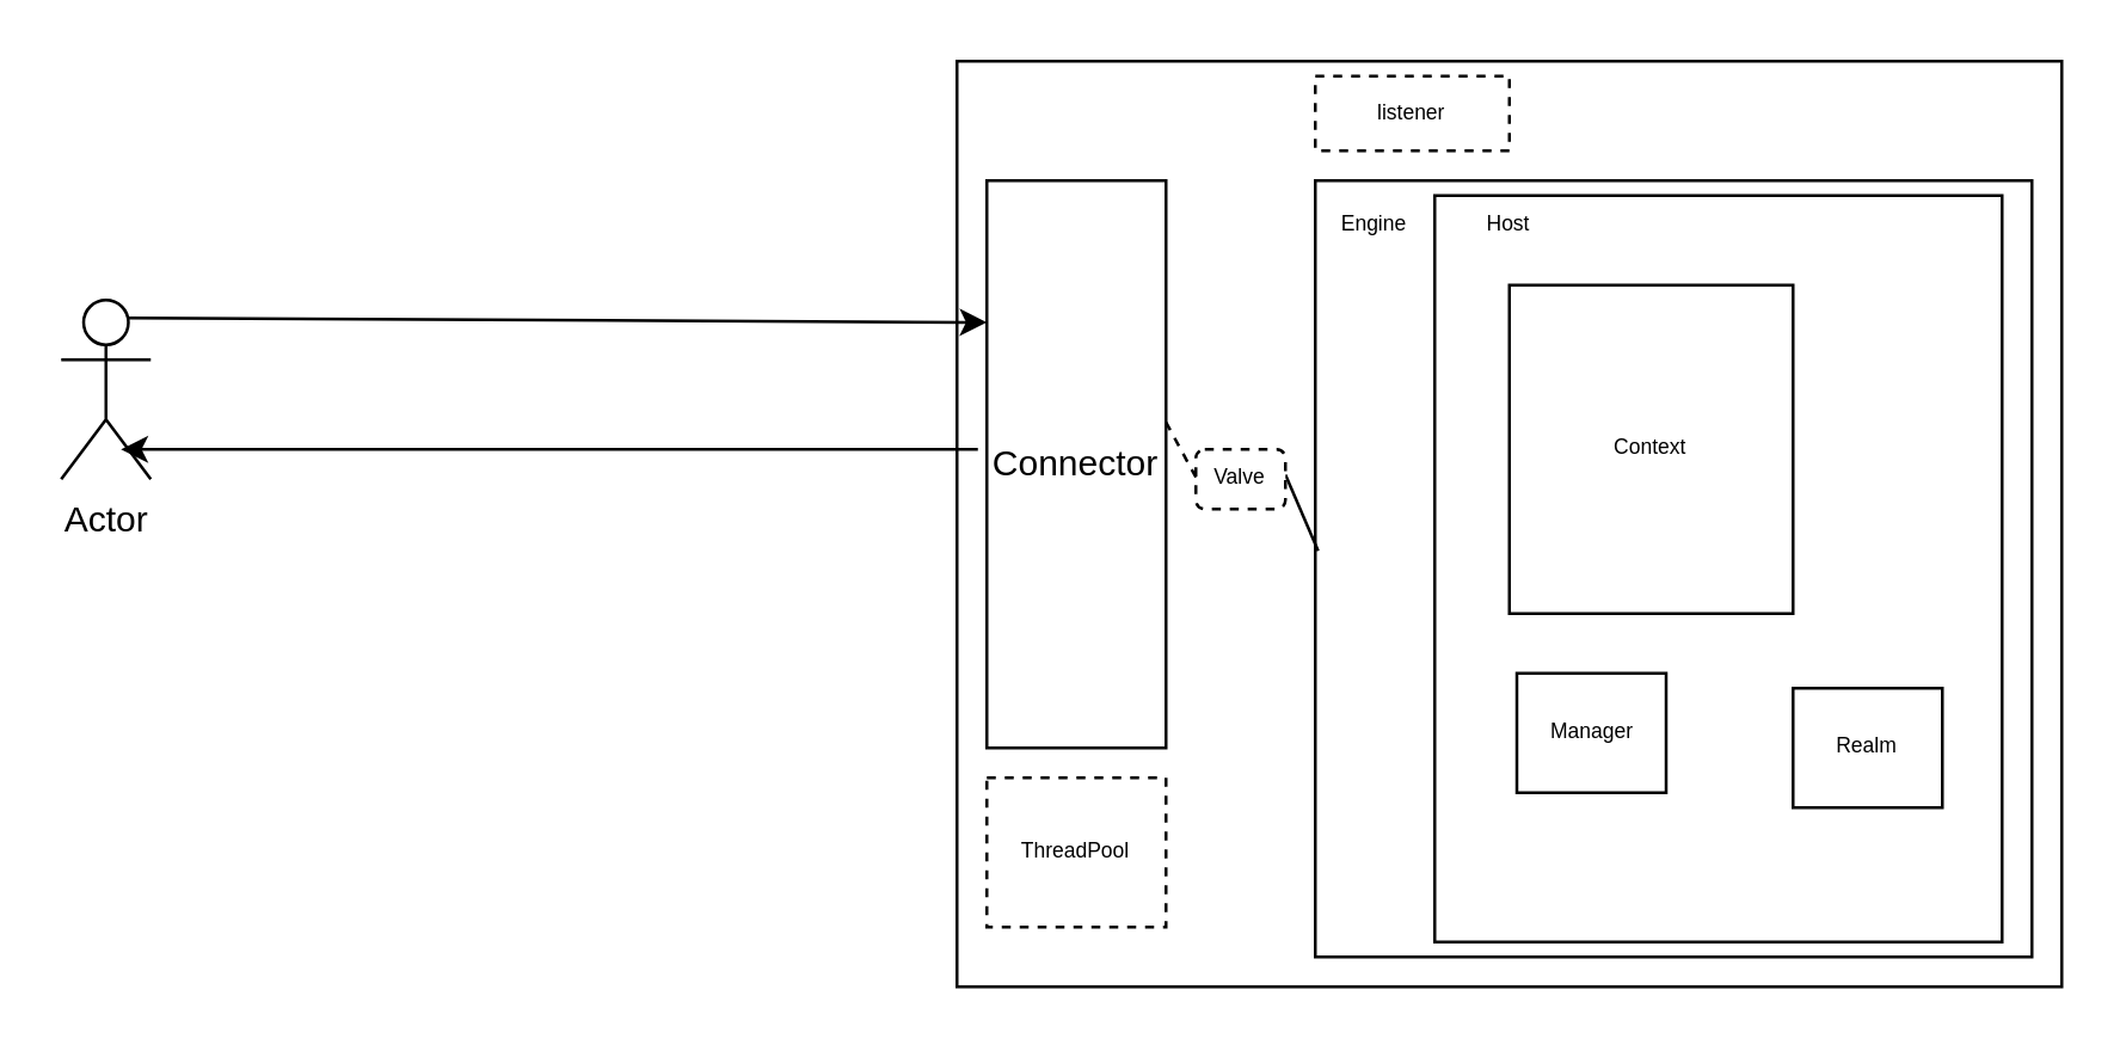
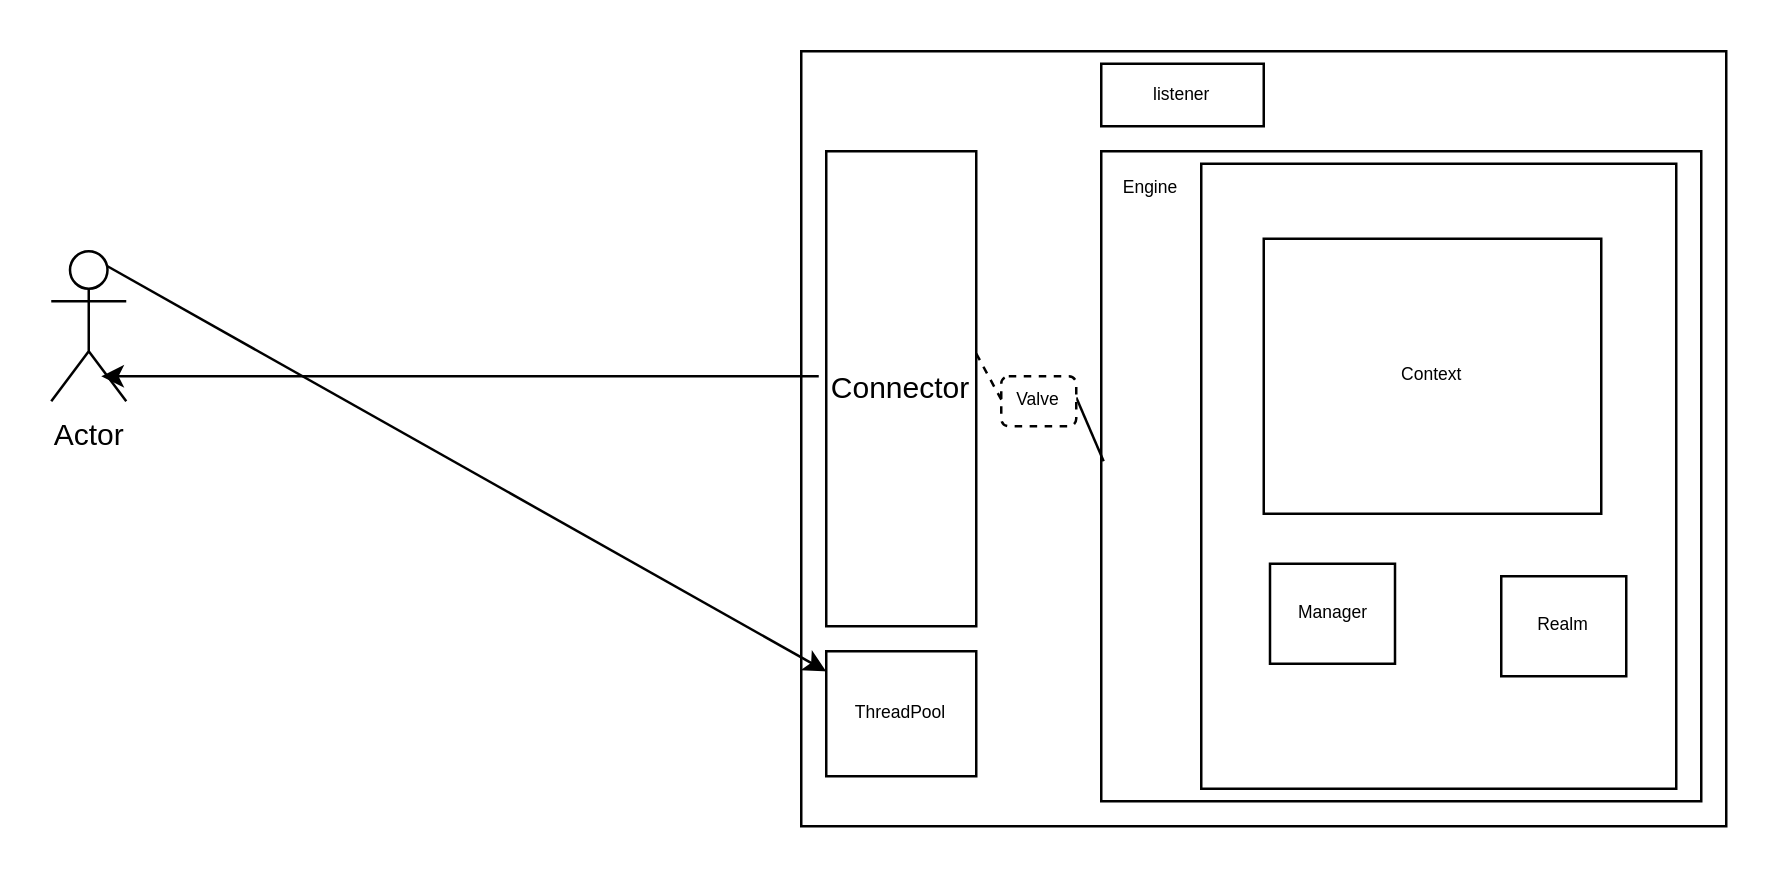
- <mxCell id="18" value="listener" style="rounded=0;whiteSpace=wrap;html=1;fontSize=7;dashed=1;" vertex="1" parent="1"><mxGeometry x="440" y="25" width="65" height="25" as="geometry" /></mxCell>
+ <mxCell id="18" value="listener" style="rounded=0;whiteSpace=wrap;html=1;fontSize=7;" vertex="1" parent="1"><mxGeometry x="440" y="25" width="65" height="25" as="geometry" /></mxCell>
- <mxCell id="10" value="Host" style="text;html=1;strokeColor=none;fillColor=none;align=center;verticalAlign=middle;whiteSpace=wrap;rounded=0;fontSize=7;" vertex="1" parent="1"><mxGeometry x="485" y="65" width="40" height="20" as="geometry" /></mxCell>
- <mxCell id="5" value="" style="endArrow=classic;html=1;exitX=0.75;exitY=0.1;exitDx=0;exitDy=0;exitPerimeter=0;entryX=0;entryY=0.25;entryDx=0;entryDy=0;" edge="1" parent="1" source="4" target="7"><mxGeometry width="50" height="50" relative="1" as="geometry"><mxPoint x="290" y="155" as="sourcePoint" /><mxPoint x="340" y="105" as="targetPoint" /></mxGeometry></mxCell>
+ <mxCell id="5" value="" style="endArrow=classic;html=1;exitX=0.75;exitY=0.1;exitDx=0;exitDy=0;exitPerimeter=0;" edge="1" parent="1" source="4" target="8"><mxGeometry width="50" height="50" relative="1" as="geometry"><mxPoint x="290" y="155" as="sourcePoint" /><mxPoint x="340" y="105" as="targetPoint" /></mxGeometry></mxCell>
- <mxCell id="11" value="Context" style="rounded=0;whiteSpace=wrap;html=1;fontSize=7;" vertex="1" parent="1"><mxGeometry x="505" y="95" width="95" height="110" as="geometry" /></mxCell>
+ <mxCell id="11" value="Context" style="rounded=0;whiteSpace=wrap;html=1;fontSize=7;" vertex="1" parent="1"><mxGeometry x="505" y="95" width="135" height="110" as="geometry" /></mxCell>
- <mxCell id="8" value="ThreadPool" style="rounded=0;whiteSpace=wrap;html=1;fontSize=7;dashed=1;" vertex="1" parent="1"><mxGeometry x="330" y="260" width="60" height="50" as="geometry" /></mxCell>
+ <mxCell id="8" value="ThreadPool" style="rounded=0;whiteSpace=wrap;html=1;fontSize=7;" vertex="1" parent="1"><mxGeometry x="330" y="260" width="60" height="50" as="geometry" /></mxCell>
